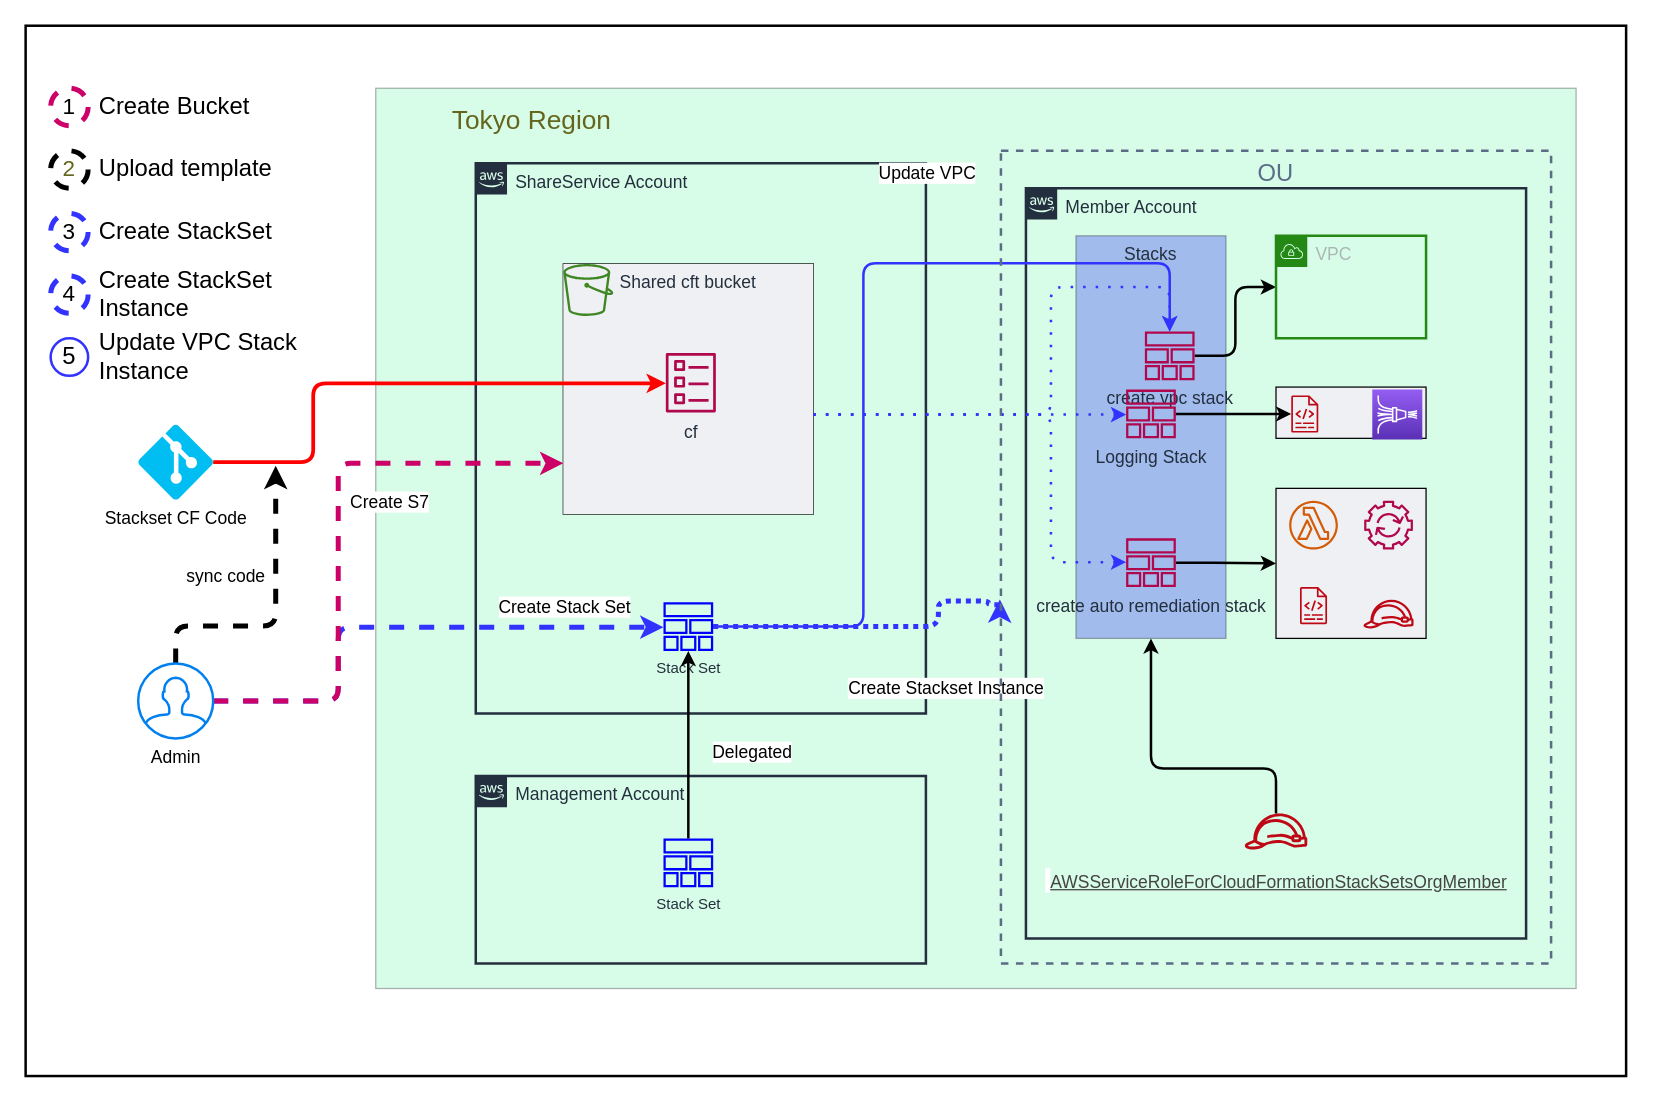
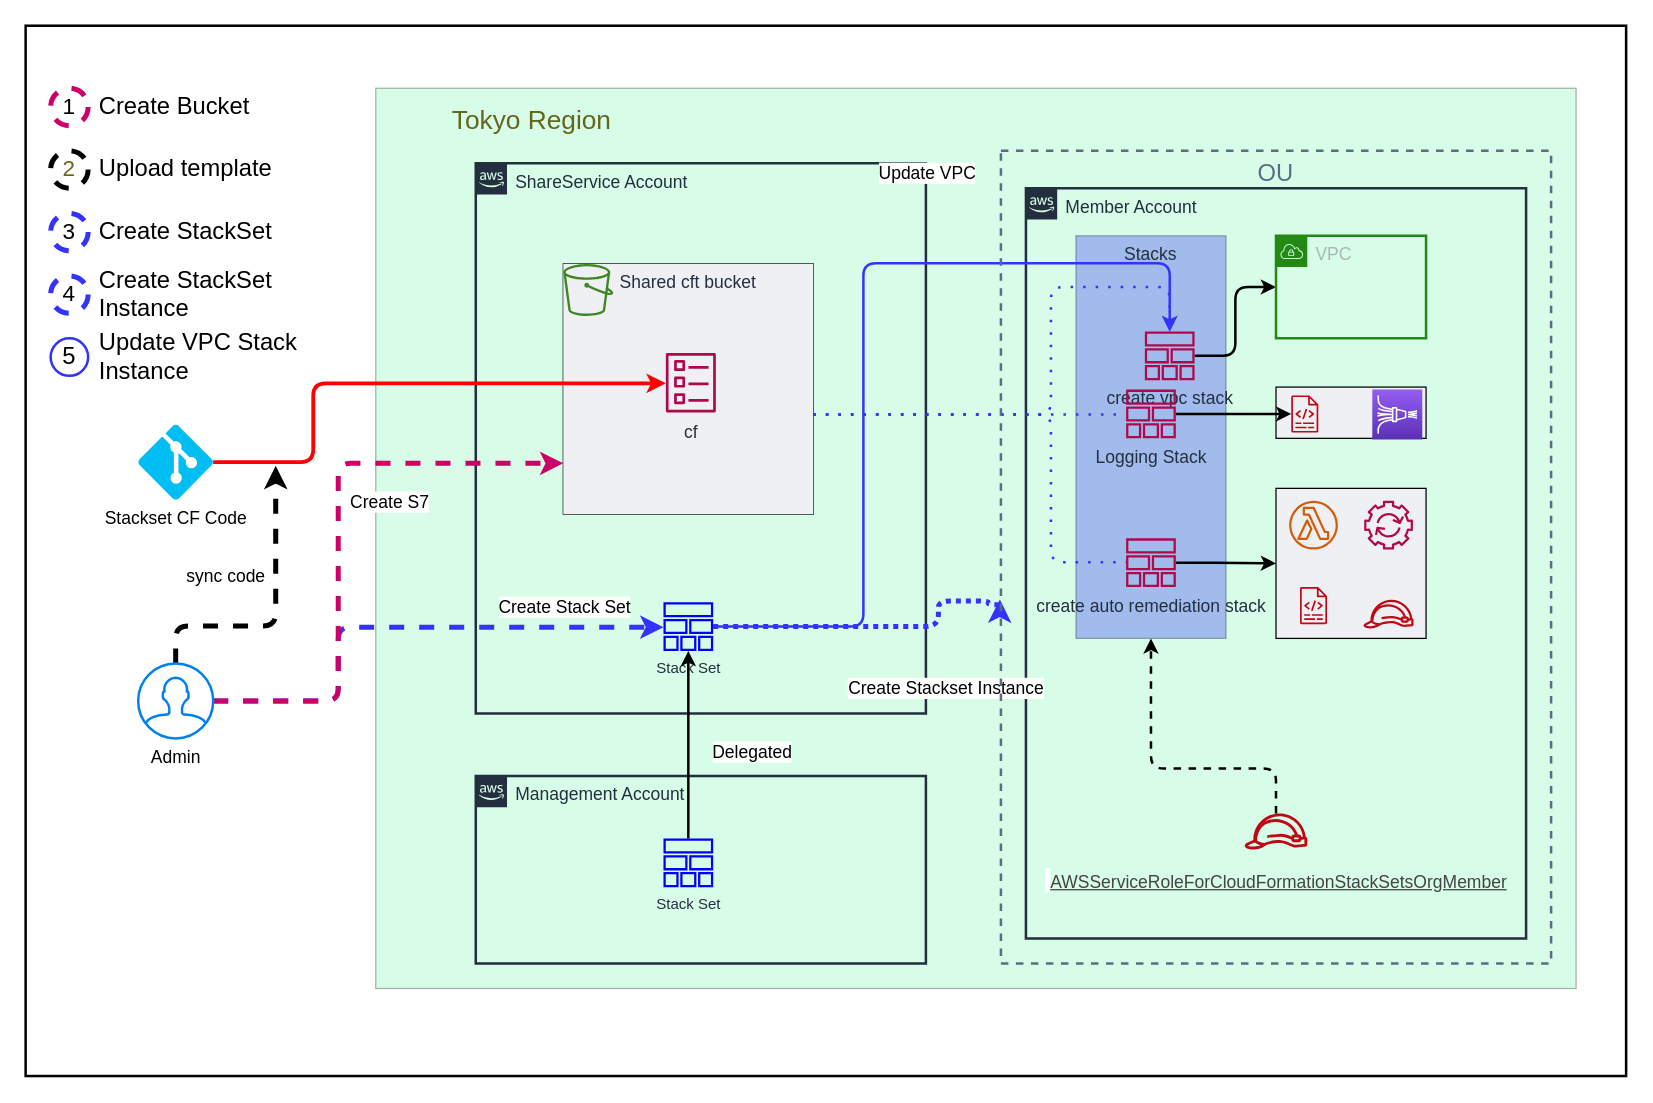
- <mxCell id="32" style="edgeStyle=orthogonalEdgeStyle;rounded=1;orthogonalLoop=1;jettySize=auto;html=1;strokeColor=#3333FF;strokeWidth=2;fontSize=14;dashed=1;dashPattern=1 4;" parent="1" source="6" target="23" edge="1"><mxGeometry relative="1" as="geometry"><Array as="points"><mxPoint x="720" y="331" /><mxPoint x="720" y="331" /></Array></mxGeometry></mxCell>
+ <mxCell id="32" style="edgeStyle=orthogonalEdgeStyle;rounded=1;orthogonalLoop=1;jettySize=auto;html=1;strokeColor=#3333FF;strokeWidth=2;fontSize=14;dashed=1;dashPattern=1 4;endArrow=none;" parent="1" source="6" target="23" edge="1"><mxGeometry relative="1" as="geometry"><Array as="points"><mxPoint x="720" y="331" /><mxPoint x="720" y="331" /></Array></mxGeometry></mxCell>
- <mxCell id="30" style="edgeStyle=orthogonalEdgeStyle;rounded=1;orthogonalLoop=1;jettySize=auto;html=1;strokeColor=#3333FF;strokeWidth=2;fontSize=14;dashed=1;dashPattern=1 4;" parent="1" source="6" target="18" edge="1"><mxGeometry relative="1" as="geometry"><Array as="points"><mxPoint x="840" y="331" /><mxPoint x="840" y="449" /></Array></mxGeometry></mxCell>
+ <mxCell id="30" style="edgeStyle=orthogonalEdgeStyle;rounded=1;orthogonalLoop=1;jettySize=auto;html=1;strokeColor=#3333FF;strokeWidth=2;fontSize=14;dashed=1;dashPattern=1 4;endArrow=none;" parent="1" source="6" target="18" edge="1"><mxGeometry relative="1" as="geometry"><Array as="points"><mxPoint x="840" y="331" /><mxPoint x="840" y="449" /></Array></mxGeometry></mxCell>
- <mxCell id="29" style="edgeStyle=orthogonalEdgeStyle;rounded=1;orthogonalLoop=1;jettySize=auto;html=1;fontSize=19;strokeColor=#000000;strokeWidth=2;entryX=0.5;entryY=1;entryDx=0;entryDy=0;" edge="1" parent="11" source="28" target="12"><mxGeometry relative="1" as="geometry"><mxPoint x="-60" y="260" as="targetPoint" /><Array as="points"><mxPoint x="100" y="464" /></Array></mxGeometry></mxCell>
+ <mxCell id="29" style="edgeStyle=orthogonalEdgeStyle;rounded=1;orthogonalLoop=1;jettySize=auto;html=1;fontSize=19;strokeColor=#000000;strokeWidth=2;entryX=0.5;entryY=1;entryDx=0;entryDy=0;dashed=1;" edge="1" parent="11" source="28" target="12"><mxGeometry relative="1" as="geometry"><mxPoint x="-60" y="260" as="targetPoint" /><Array as="points"><mxPoint x="100" y="464" /></Array></mxGeometry></mxCell>
